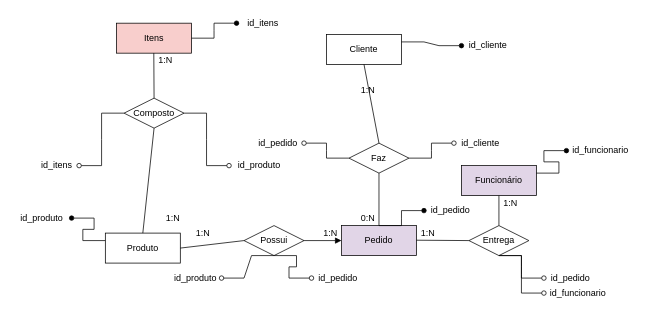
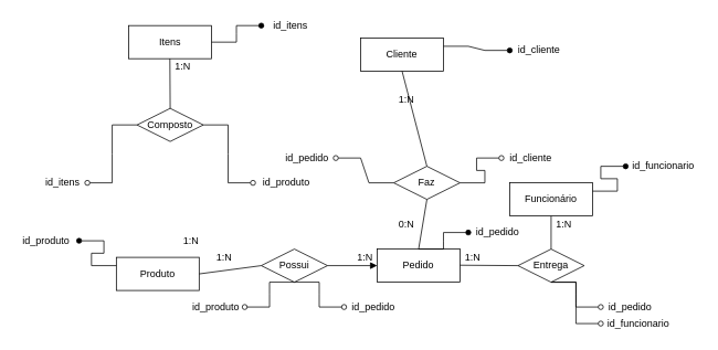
- <mxCell id="5" value="Itens" style="whiteSpace=wrap;html=1;align=center;fillColor=#f8cecc;" parent="1" vertex="1"><mxGeometry x="155" y="30" width="100" height="40" as="geometry" /></mxCell>
+ <mxCell id="5" value="Itens" style="whiteSpace=wrap;html=1;align=center;" parent="1" vertex="1"><mxGeometry x="155" y="30" width="100" height="40" as="geometry" /></mxCell>
- <mxCell id="9" value="Faz" style="shape=rhombus;perimeter=rhombusPerimeter;whiteSpace=wrap;html=1;align=center;" parent="1" vertex="1"><mxGeometry x="465" y="190" width="80" height="40" as="geometry" /></mxCell>
+ <mxCell id="9" value="Faz" style="shape=rhombus;perimeter=rhombusPerimeter;whiteSpace=wrap;html=1;align=center;" parent="1" vertex="1"><mxGeometry x="475" y="200" width="80" height="40" as="geometry" /></mxCell>
- <mxCell id="6" value="Funcionário" style="whiteSpace=wrap;html=1;align=center;fillColor=#e1d5e7;" parent="1" vertex="1"><mxGeometry x="615" y="220" width="100" height="40" as="geometry" /></mxCell>
+ <mxCell id="6" value="Funcionário" style="whiteSpace=wrap;html=1;align=center;" parent="1" vertex="1"><mxGeometry x="615" y="220" width="100" height="40" as="geometry" /></mxCell>
- <mxCell id="50" value="" style="endArrow=none;html=1;rounded=0;entryX=0.5;entryY=1;entryDx=0;entryDy=0;exitX=0.5;exitY=0;exitDx=0;exitDy=0;" edge="1" parent="1" source="4" target="10"><mxGeometry width="50" height="50" relative="1" as="geometry"><mxPoint x="265" y="300" as="sourcePoint" /><mxPoint x="315" y="250" as="targetPoint" /></mxGeometry></mxCell>
- <mxCell id="21" value="0:N" style="text;html=1;align=center;verticalAlign=middle;resizable=0;points=[];autosize=1;strokeColor=none;fillColor=none;" parent="1" vertex="1"><mxGeometry x="475" y="280" width="30" height="20" as="geometry" /></mxCell>
+ <mxCell id="21" value="0:N" style="text;html=1;align=center;verticalAlign=middle;resizable=0;points=[];autosize=1;strokeColor=none;fillColor=none;" parent="1" vertex="1"><mxGeometry x="475" y="260" width="30" height="20" as="geometry" /></mxCell>
- <mxCell id="8" value="Possui" style="shape=rhombus;perimeter=rhombusPerimeter;whiteSpace=wrap;html=1;align=center;" parent="1" vertex="1"><mxGeometry x="325" y="300" width="80" height="40" as="geometry" /></mxCell>
+ <mxCell id="8" value="Possui" style="shape=rhombus;perimeter=rhombusPerimeter;whiteSpace=wrap;html=1;align=center;" parent="1" vertex="1"><mxGeometry x="315" y="300" width="80" height="40" as="geometry" /></mxCell>
- <mxCell id="3" value="Pedido" style="whiteSpace=wrap;html=1;align=center;fillColor=#e1d5e7;" parent="1" vertex="1"><mxGeometry x="455" y="300" width="100" height="40" as="geometry" /></mxCell>
+ <mxCell id="3" value="Pedido" style="whiteSpace=wrap;html=1;align=center;" parent="1" vertex="1"><mxGeometry x="455" y="300" width="100" height="40" as="geometry" /></mxCell>
